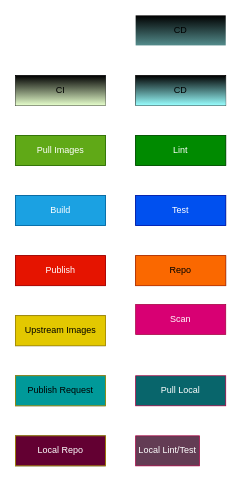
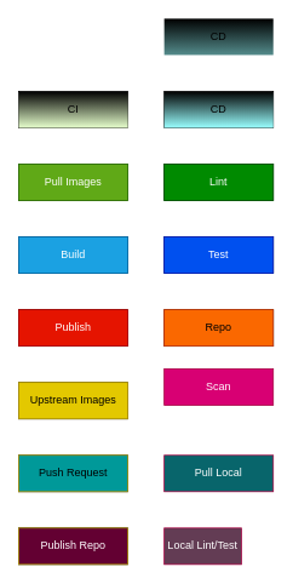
- <mxCell id="18" value="Publish Request" style="rounded=0;whiteSpace=wrap;html=1;fillColor=#009999;fontColor=#000000;strokeColor=#B09500;" parent="1" vertex="1"><mxGeometry x="20" y="500" width="120" height="40" as="geometry" /></mxCell>
+ <mxCell id="18" value="Push Request" style="rounded=0;whiteSpace=wrap;html=1;fillColor=#009999;fontColor=#000000;strokeColor=#B09500;" parent="1" vertex="1"><mxGeometry x="20" y="500" width="120" height="40" as="geometry" /></mxCell>
- <mxCell id="21" value="Local Repo" style="rounded=0;whiteSpace=wrap;html=1;fillColor=#630032;fontColor=#FFFFFF;strokeColor=#B09500;" parent="1" vertex="1"><mxGeometry x="20" y="580" width="120" height="40" as="geometry" /></mxCell>
+ <mxCell id="21" value="Publish Repo" style="rounded=0;whiteSpace=wrap;html=1;fillColor=#630032;fontColor=#FFFFFF;strokeColor=#B09500;" parent="1" vertex="1"><mxGeometry x="20" y="580" width="120" height="40" as="geometry" /></mxCell>
